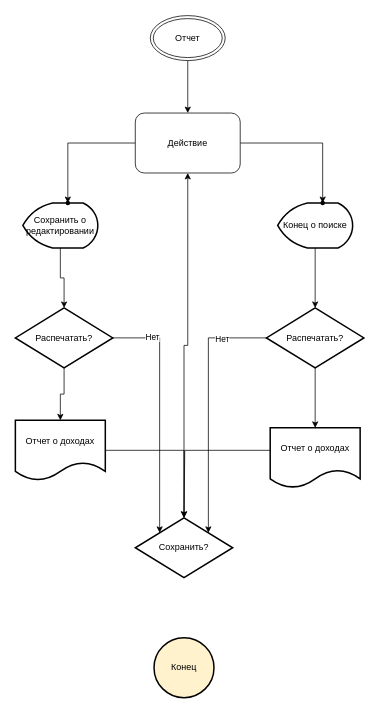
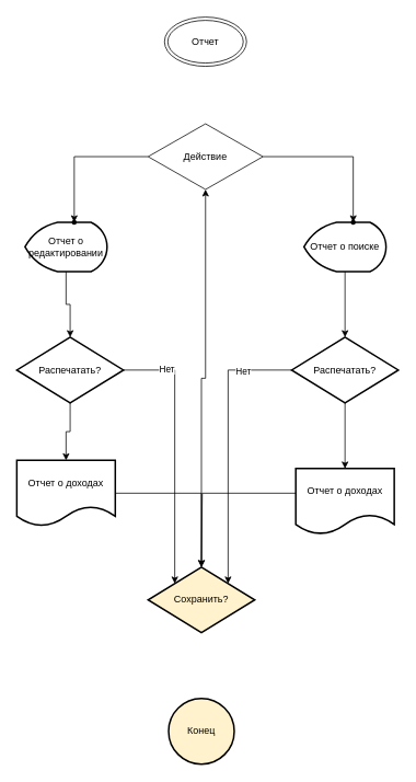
- <mxCell id="2" value="" style="edgeStyle=orthogonalEdgeStyle;rounded=0;orthogonalLoop=1;jettySize=auto;html=1;" edge="1" parent="1" source="3" target="6"><mxGeometry relative="1" as="geometry" /></mxCell>
- <mxCell id="6" value="Действие" style="whiteSpace=wrap;html=1;rounded=1;" vertex="1" parent="1"><mxGeometry x="180" y="150" width="140" height="80" as="geometry" /></mxCell>
+ <mxCell id="6" value="Действие" style="rhombus;whiteSpace=wrap;html=1;" vertex="1" parent="1"><mxGeometry x="180" y="150" width="140" height="80" as="geometry" /></mxCell>
- <mxCell id="8" value="Сохранить о редактировании" style="strokeWidth=2;html=1;shape=mxgraph.flowchart.display;whiteSpace=wrap;" vertex="1" parent="1"><mxGeometry x="30" y="270" width="100" height="60" as="geometry" /></mxCell>
+ <mxCell id="8" value="Отчет о редактировании" style="strokeWidth=2;html=1;shape=mxgraph.flowchart.display;whiteSpace=wrap;" vertex="1" parent="1"><mxGeometry x="30" y="270" width="100" height="60" as="geometry" /></mxCell>
- <mxCell id="10" value="Конец о поиске" style="strokeWidth=2;html=1;shape=mxgraph.flowchart.display;whiteSpace=wrap;" vertex="1" parent="1"><mxGeometry x="370" y="270" width="100" height="60" as="geometry" /></mxCell>
+ <mxCell id="10" value="Отчет о поиске" style="strokeWidth=2;html=1;shape=mxgraph.flowchart.display;whiteSpace=wrap;" vertex="1" parent="1"><mxGeometry x="370" y="270" width="100" height="60" as="geometry" /></mxCell>
- <mxCell id="22" value="Сохранить?" style="rhombus;whiteSpace=wrap;html=1;strokeWidth=2;" vertex="1" parent="1"><mxGeometry x="180" y="690" width="130" height="80" as="geometry" /></mxCell>
+ <mxCell id="22" value="Сохранить?" style="rhombus;whiteSpace=wrap;html=1;strokeWidth=2;fillColor=#fff2cc;" vertex="1" parent="1"><mxGeometry x="180" y="690" width="130" height="80" as="geometry" /></mxCell>
